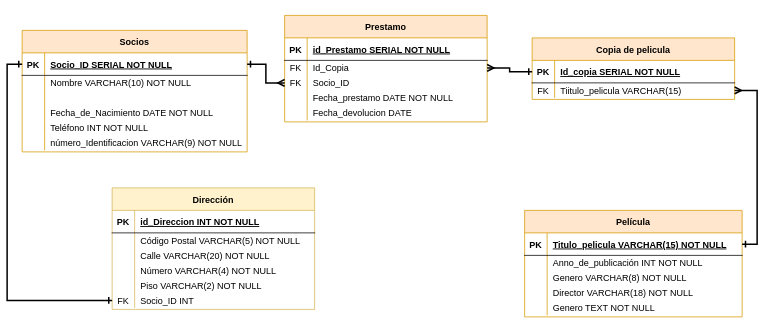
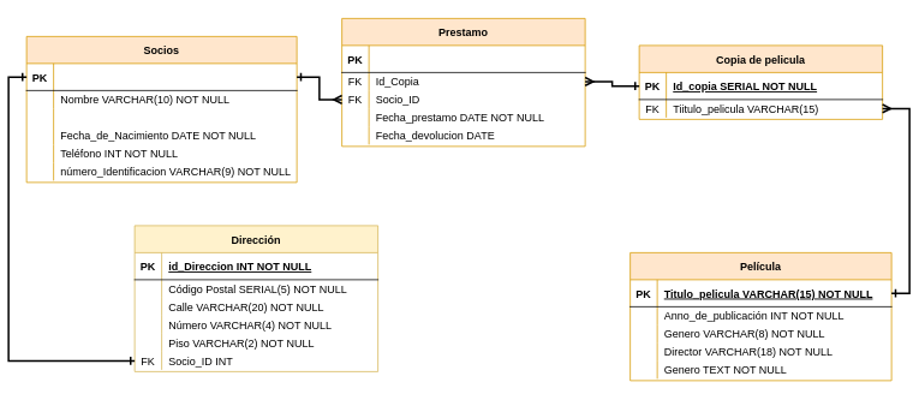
- <mxCell id="46" value="id_Prestamo SERIAL NOT NULL" style="shape=partialRectangle;overflow=hidden;connectable=0;fillColor=none;top=0;left=0;bottom=0;right=0;align=left;spacingLeft=6;fontStyle=5;" vertex="1" parent="44"><mxGeometry x="30" width="240" height="30" as="geometry"><mxRectangle width="240" height="30" as="alternateBounds" /></mxGeometry></mxCell>
- <mxCell id="5" value="Socio_ID SERIAL NOT NULL" style="shape=partialRectangle;overflow=hidden;connectable=0;fillColor=none;top=0;left=0;bottom=0;right=0;align=left;spacingLeft=6;fontStyle=5;" vertex="1" parent="3"><mxGeometry x="30" width="270" height="30" as="geometry"><mxRectangle width="270" height="30" as="alternateBounds" /></mxGeometry></mxCell>
- <mxCell id="68" value="Código Postal VARCHAR(5) NOT NULL" style="shape=partialRectangle;overflow=hidden;connectable=0;fillColor=none;top=0;left=0;bottom=0;right=0;align=left;spacingLeft=6;" vertex="1" parent="66"><mxGeometry x="30" width="240" height="20" as="geometry"><mxRectangle width="240" height="20" as="alternateBounds" /></mxGeometry></mxCell>
+ <mxCell id="68" value="Código Postal SERIAL(5) NOT NULL" style="shape=partialRectangle;overflow=hidden;connectable=0;fillColor=none;top=0;left=0;bottom=0;right=0;align=left;spacingLeft=6;" vertex="1" parent="66"><mxGeometry x="30" width="240" height="20" as="geometry"><mxRectangle width="240" height="20" as="alternateBounds" /></mxGeometry></mxCell>
